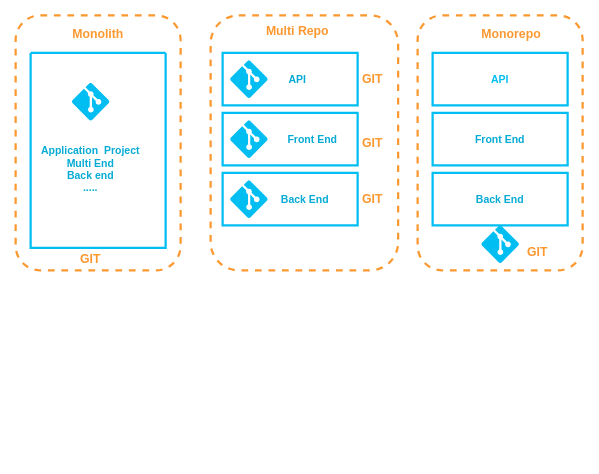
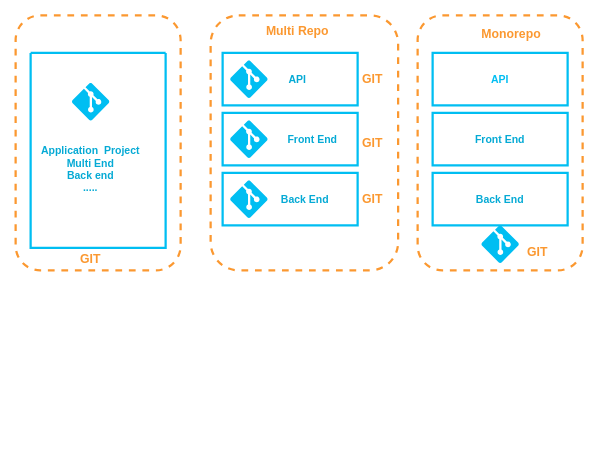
- <mxCell id="5" value="&lt;h3&gt;&lt;font color=&quot;#fb9830&quot;&gt;Monolith&lt;/font&gt;&lt;/h3&gt;" style="text;strokeColor=none;align=center;fillColor=none;html=1;verticalAlign=middle;whiteSpace=wrap;rounded=0;fontSize=14;" vertex="1" parent="1"><mxGeometry x="100" y="30" width="60" height="30" as="geometry" /></mxCell>
